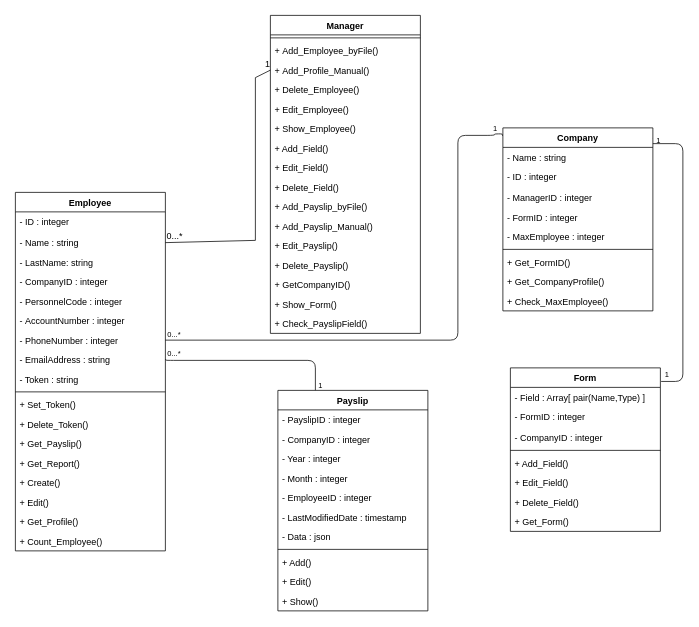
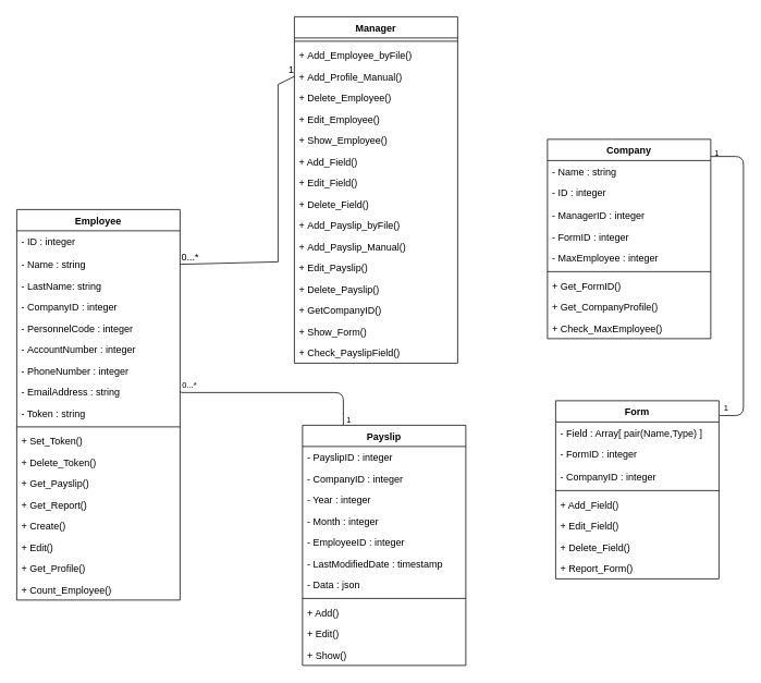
- <mxCell id="2" value="" style="endArrow=none;html=1;edgeStyle=orthogonalEdgeStyle;exitX=1;exitY=0.5;exitDx=0;exitDy=0;endFill=0;entryX=-0.002;entryY=0.044;entryDx=0;entryDy=0;entryPerimeter=0;" parent="1" source="40" target="23" edge="1"><mxGeometry relative="1" as="geometry"><mxPoint x="510" y="640" as="sourcePoint" /><mxPoint x="659" y="182" as="targetPoint" /><Array as="points"><mxPoint x="610" y="453" /><mxPoint x="610" y="180" /><mxPoint x="659" y="180" /><mxPoint x="659" y="178" /></Array></mxGeometry></mxCell>
- <mxCell id="3" value="0...*" style="resizable=0;html=1;align=left;verticalAlign=bottom;labelBackgroundColor=none;fontSize=10;" parent="2" connectable="0" vertex="1"><mxGeometry x="-1" relative="1" as="geometry"><mxPoint x="1" as="offset" /></mxGeometry></mxCell>
- <mxCell id="4" value="1" style="resizable=0;html=1;align=right;verticalAlign=bottom;labelBackgroundColor=none;fontSize=10;rotation=0;" parent="2" connectable="0" vertex="1"><mxGeometry x="1" relative="1" as="geometry"><mxPoint x="-7" y="-1" as="offset" /></mxGeometry></mxCell>
- <mxCell id="22" value="+ Get_Form()" style="text;strokeColor=none;fillColor=none;align=left;verticalAlign=top;spacingLeft=4;spacingRight=4;overflow=hidden;rotatable=0;points=[[0,0.5],[1,0.5]];portConstraint=eastwest;" parent="14" vertex="1"><mxGeometry y="192" width="200" height="26" as="geometry" /></mxCell>
+ <mxCell id="22" value="+ Report_Form()" style="text;strokeColor=none;fillColor=none;align=left;verticalAlign=top;spacingLeft=4;spacingRight=4;overflow=hidden;rotatable=0;points=[[0,0.5],[1,0.5]];portConstraint=eastwest;" parent="14" vertex="1"><mxGeometry y="192" width="200" height="26" as="geometry" /></mxCell>
